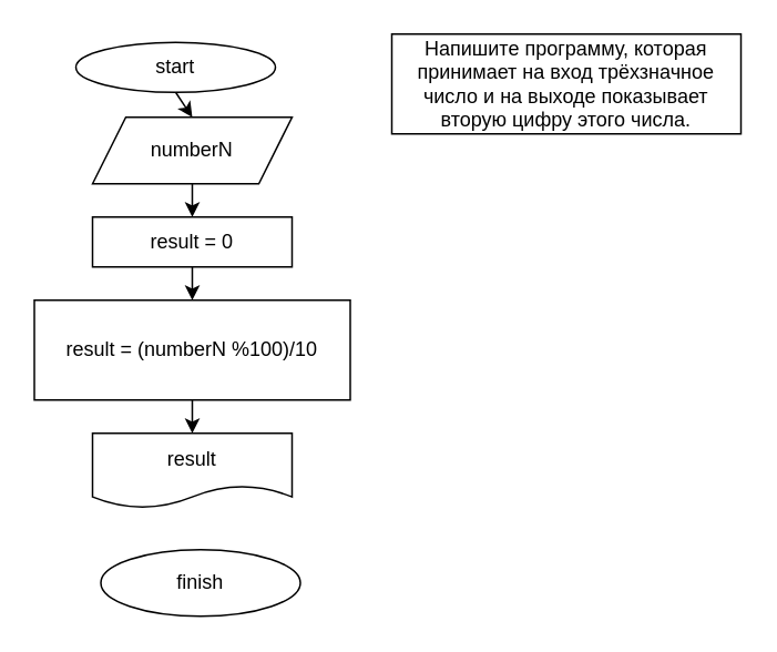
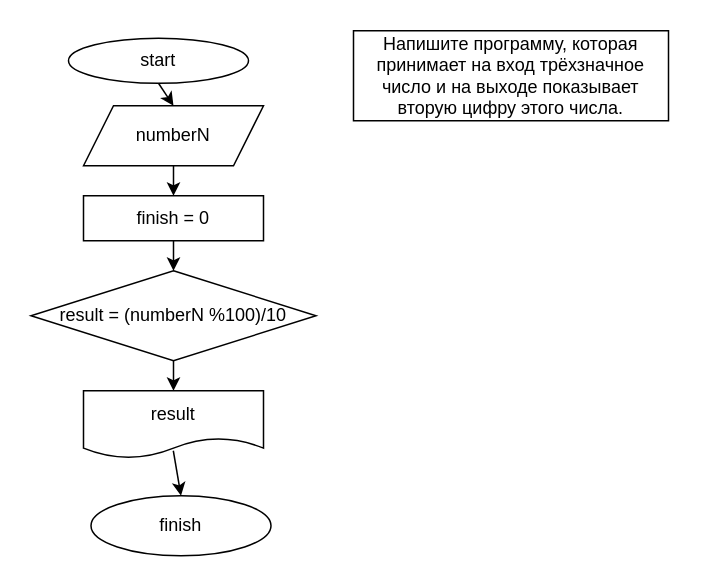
- <mxCell id="5" value="result = 0" style="rounded=0;whiteSpace=wrap;html=1;" vertex="1" parent="1"><mxGeometry x="55" y="130" width="120" height="30" as="geometry" /></mxCell>
+ <mxCell id="5" value="finish = 0" style="rounded=0;whiteSpace=wrap;html=1;" vertex="1" parent="1"><mxGeometry x="55" y="130" width="120" height="30" as="geometry" /></mxCell>
- <mxCell id="6" value="result = (numberN %100)/10" style="rounded=0;whiteSpace=wrap;html=1;" vertex="1" parent="1"><mxGeometry x="20" y="180" width="190" height="60" as="geometry" /></mxCell>
+ <mxCell id="6" value="result = (numberN %100)/10" style="rhombus;whiteSpace=wrap;html=1;" vertex="1" parent="1"><mxGeometry x="20" y="180" width="190" height="60" as="geometry" /></mxCell>
+ <mxCell id="13" value="" style="endArrow=classic;html=1;entryX=0.5;entryY=0;entryDx=0;entryDy=0;exitX=0.499;exitY=0.889;exitDx=0;exitDy=0;exitPerimeter=0;" edge="1" parent="1" source="7" target="8"><mxGeometry width="50" height="50" relative="1" as="geometry"><mxPoint x="285" y="200" as="sourcePoint" /><mxPoint x="335" y="150" as="targetPoint" /></mxGeometry></mxCell>
